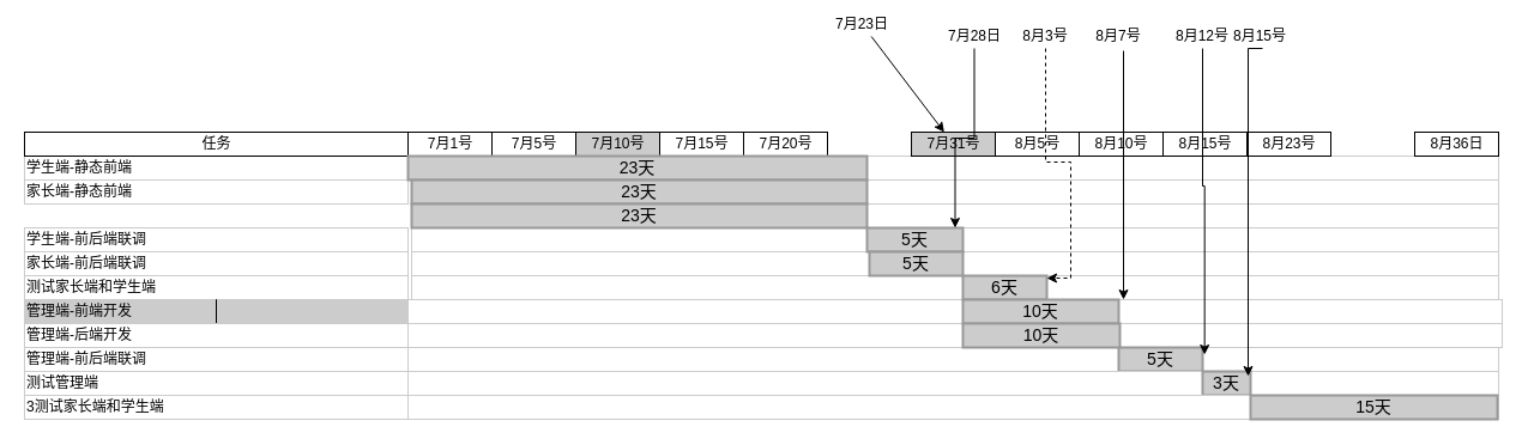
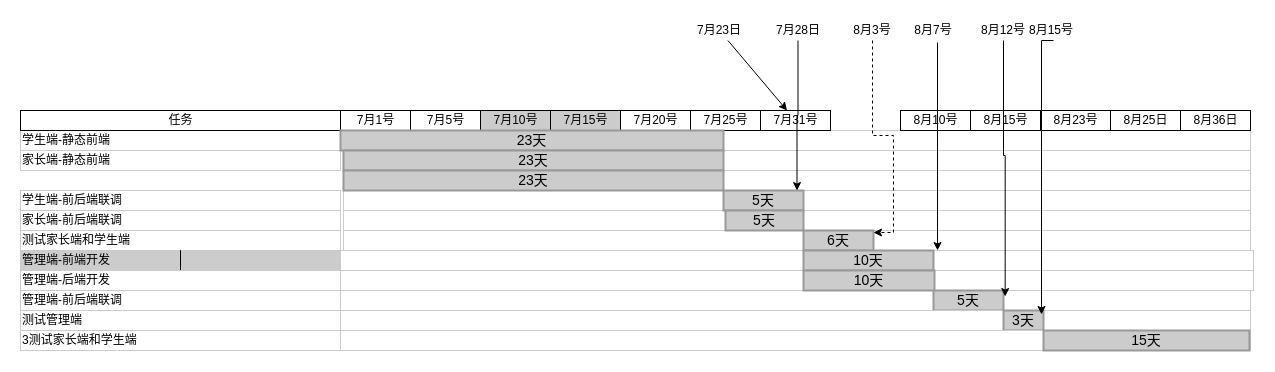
- <mxCell id="49" value="7月23日" style="text;html=1;strokeColor=none;fillColor=none;align=center;verticalAlign=middle;whiteSpace=wrap;rounded=0;" vertex="1" parent="1"><mxGeometry x="693" y="10" width="52" height="20" as="geometry" /></mxCell>
+ <mxCell id="49" value="7月23日" style="text;html=1;strokeColor=none;fillColor=none;align=center;verticalAlign=middle;whiteSpace=wrap;rounded=0;" vertex="1" parent="1"><mxGeometry x="693" y="20" width="52" height="20" as="geometry" /></mxCell>
- <mxCell id="52" value="7月28日" style="text;html=1;strokeColor=none;fillColor=none;align=center;verticalAlign=middle;whiteSpace=wrap;rounded=0;" vertex="1" parent="1"><mxGeometry x="786.5" y="20" width="52" height="20" as="geometry" /></mxCell>
+ <mxCell id="52" value="7月28日" style="text;html=1;strokeColor=none;fillColor=none;align=center;verticalAlign=middle;whiteSpace=wrap;rounded=0;" vertex="1" parent="1"><mxGeometry x="771.5" y="20" width="52" height="20" as="geometry" /></mxCell>
- <mxCell id="17" value="7月15号" style="fillColor=#FFFFFF;strokeColor=#000000;strokeWidth=1;fontColor=#000000;fontStyle=0;html=1;" parent="1" vertex="1"><mxGeometry x="550" y="110" width="70" height="20" as="geometry" /></mxCell>
+ <mxCell id="17" value="7月15号" style="fillColor=#cccccc;strokeColor=#000000;strokeWidth=1;fontColor=#000000;fontStyle=0;html=1;" parent="1" vertex="1"><mxGeometry x="550" y="110" width="70" height="20" as="geometry" /></mxCell>
+ <mxCell id="19" value="7月25号" style="fillColor=#FFFFFF;strokeColor=#000000;strokeWidth=1;fontColor=#000000;fontStyle=0;html=1;" parent="1" vertex="1"><mxGeometry x="690" y="110" width="70" height="20" as="geometry" /></mxCell>
- <mxCell id="20" value="7月31号" style="fillColor=#cccccc;strokeColor=#000000;strokeWidth=1;fontColor=#000000;fontStyle=0;html=1;" parent="1" vertex="1"><mxGeometry x="760" y="110" width="70" height="20" as="geometry" /></mxCell>
+ <mxCell id="20" value="7月31号" style="fillColor=#FFFFFF;strokeColor=#000000;strokeWidth=1;fontColor=#000000;fontStyle=0;html=1;" parent="1" vertex="1"><mxGeometry x="760" y="110" width="70" height="20" as="geometry" /></mxCell>
- <mxCell id="21" value="8月5号" style="fillColor=#FFFFFF;strokeColor=#000000;strokeWidth=1;fontColor=#000000;fontStyle=0;html=1;" parent="1" vertex="1"><mxGeometry x="830" y="110" width="70" height="20" as="geometry" /></mxCell>
+ <mxCell id="25" value="8月25日" style="fillColor=#FFFFFF;strokeColor=#000000;strokeWidth=1;fontColor=#000000;fontStyle=0;html=1;" parent="1" vertex="1"><mxGeometry x="1110" y="110" width="70" height="20" as="geometry" /></mxCell>
